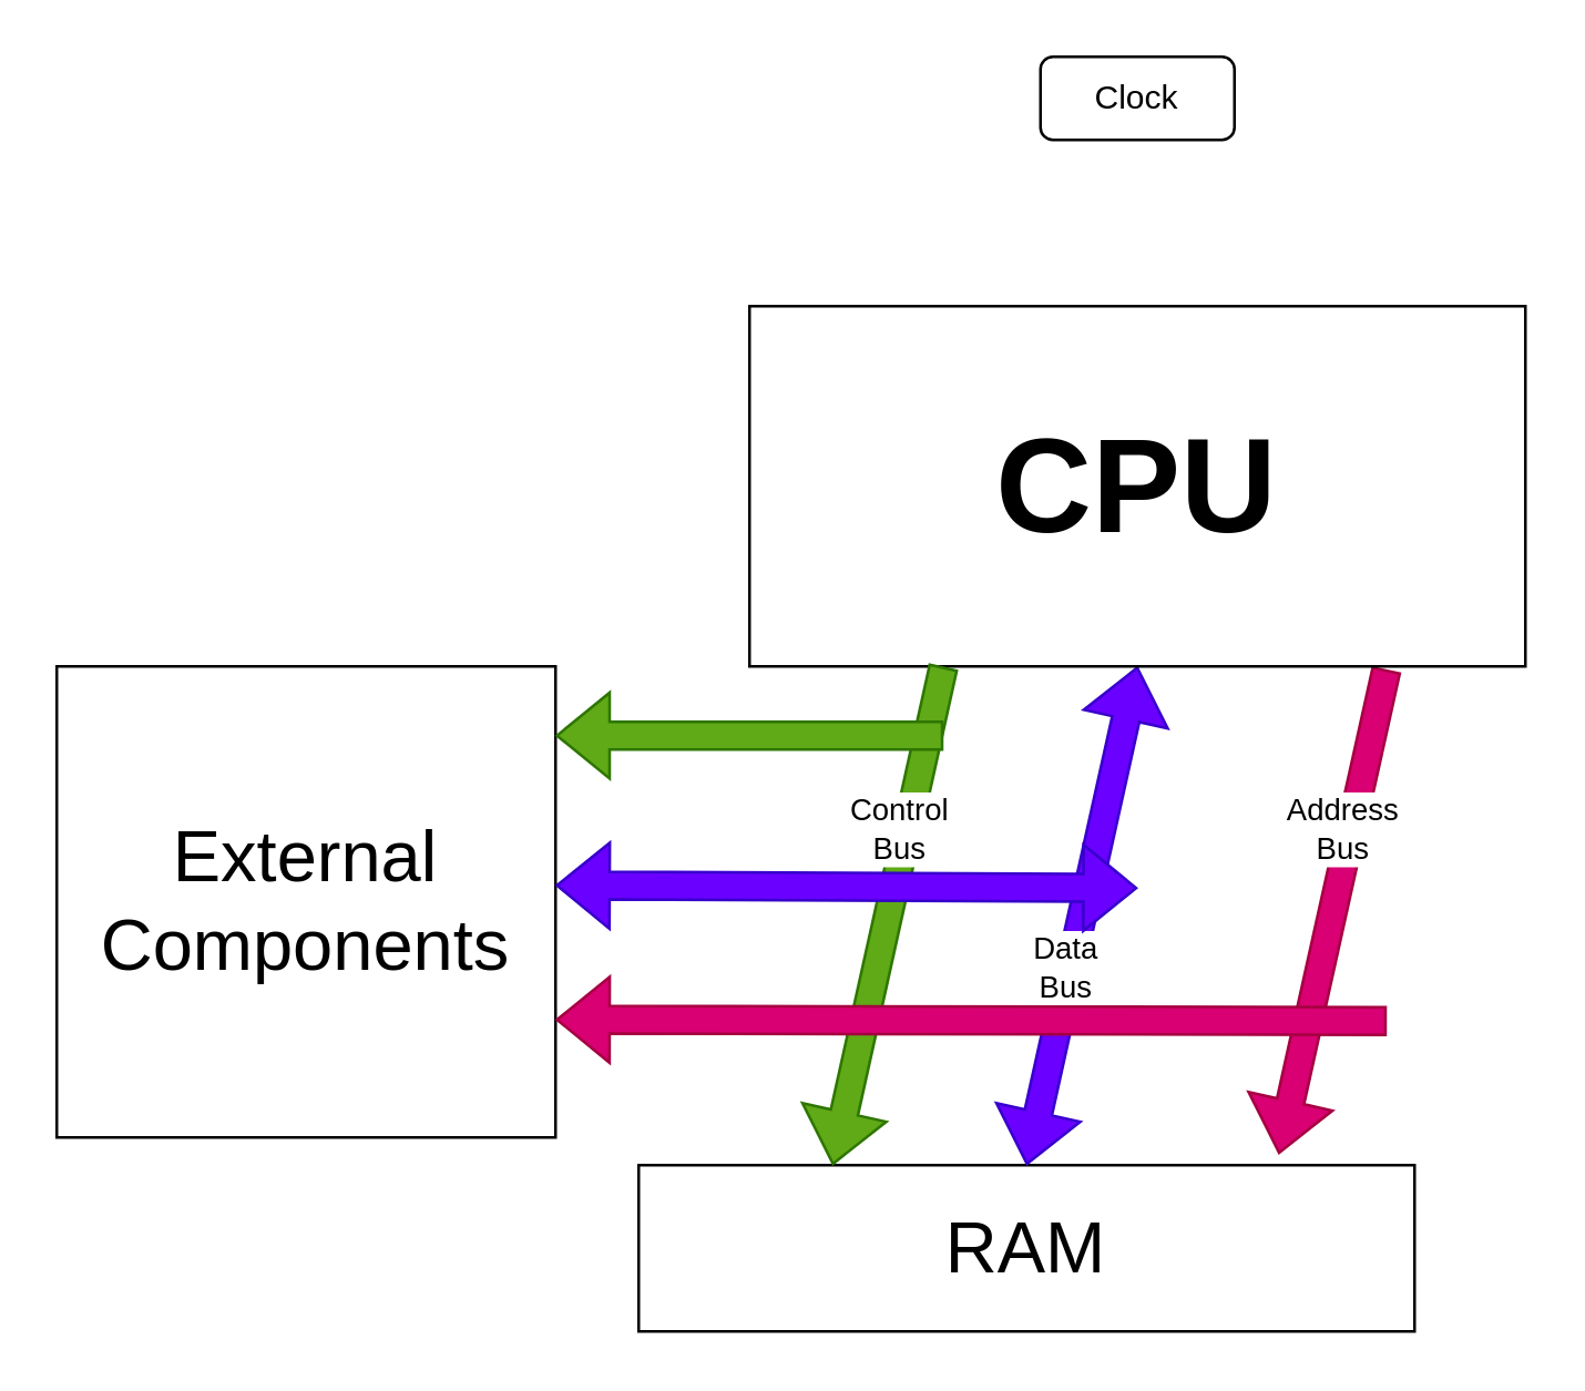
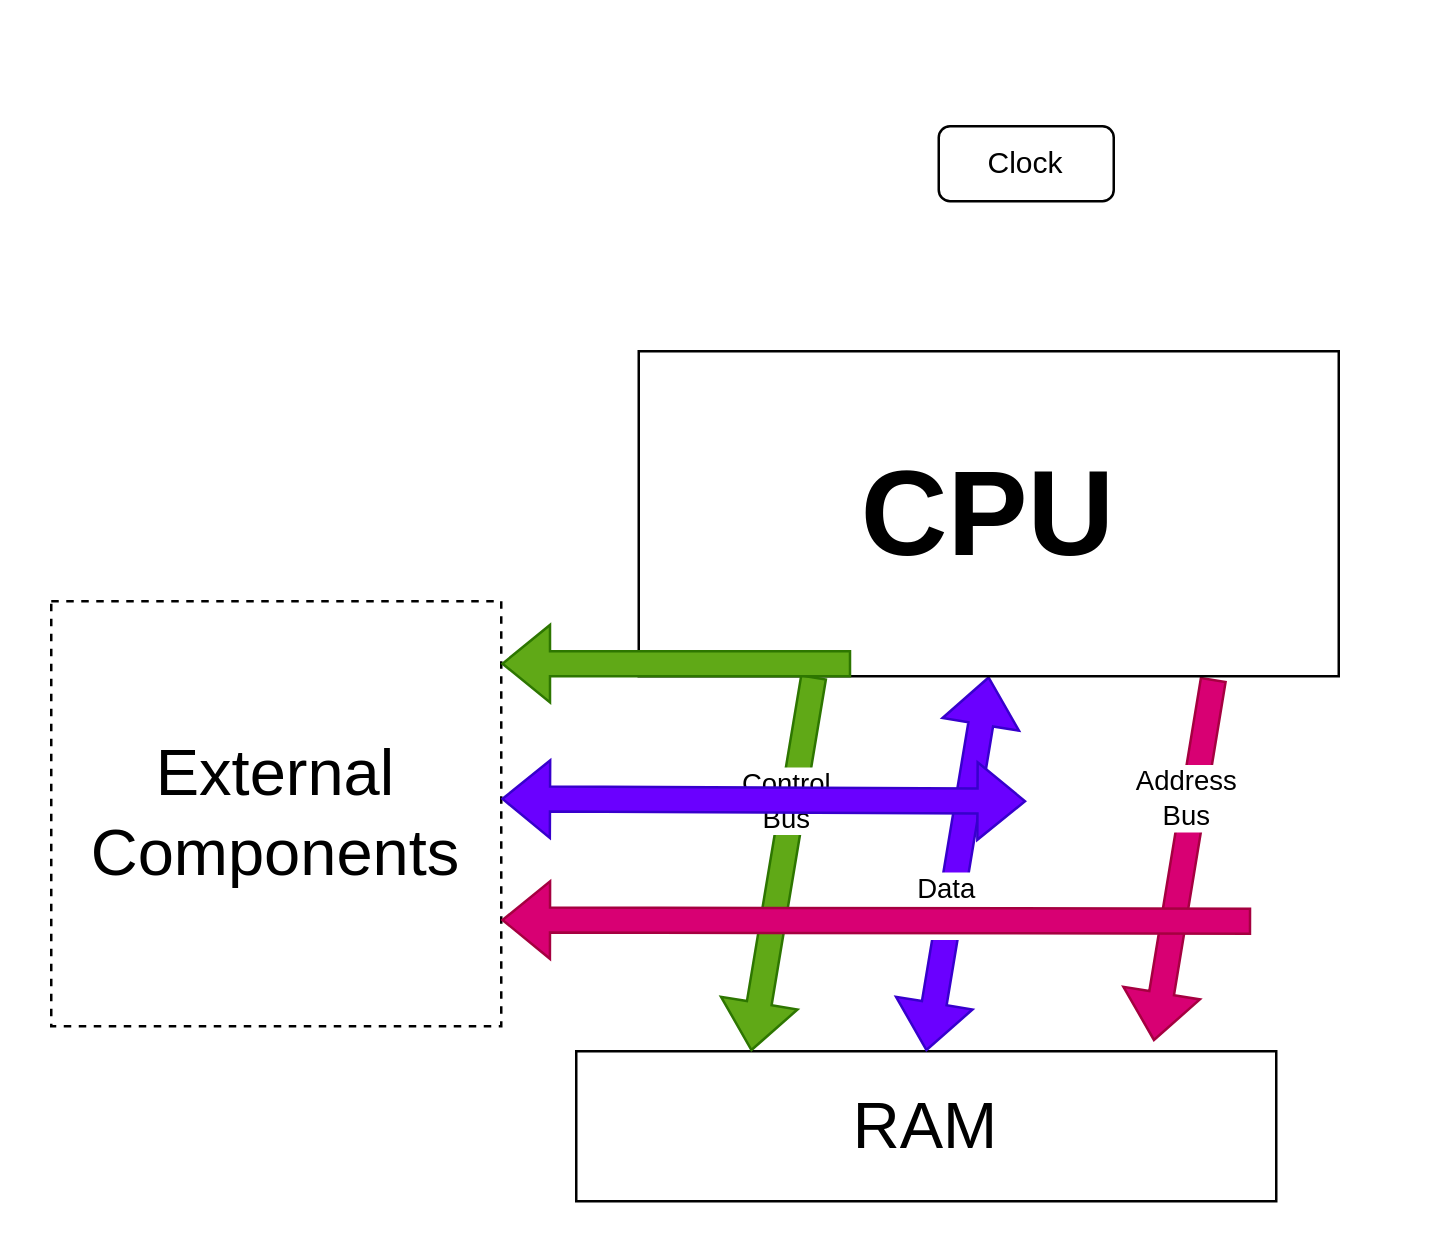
- <mxCell id="3" value="Clock" style="rounded=1;whiteSpace=wrap;html=1;" vertex="1" parent="1"><mxGeometry x="375" y="20" width="70" height="30" as="geometry" /></mxCell>
+ <mxCell id="3" value="Clock" style="rounded=1;whiteSpace=wrap;html=1;" vertex="1" parent="1"><mxGeometry x="375" y="50" width="70" height="30" as="geometry" /></mxCell>
- <mxCell id="9" value="CPU" style="rounded=0;whiteSpace=wrap;html=1;fontSize=48;fontStyle=1" vertex="1" parent="1"><mxGeometry x="270" y="110" width="280" height="130" as="geometry" /></mxCell>
+ <mxCell id="9" value="CPU" style="rounded=0;whiteSpace=wrap;html=1;fontSize=48;fontStyle=1" vertex="1" parent="1"><mxGeometry x="255" y="140" width="280" height="130" as="geometry" /></mxCell>
- <mxCell id="4" value="External&lt;br style=&quot;font-size: 26px;&quot;&gt;Components" style="rounded=0;whiteSpace=wrap;html=1;fontSize=26;" vertex="1" parent="1"><mxGeometry x="20" y="240" width="180" height="170" as="geometry" /></mxCell>
+ <mxCell id="4" value="External&lt;br style=&quot;font-size: 26px;&quot;&gt;Components" style="rounded=0;whiteSpace=wrap;html=1;fontSize=26;dashed=1;" vertex="1" parent="1"><mxGeometry x="20" y="240" width="180" height="170" as="geometry" /></mxCell>
